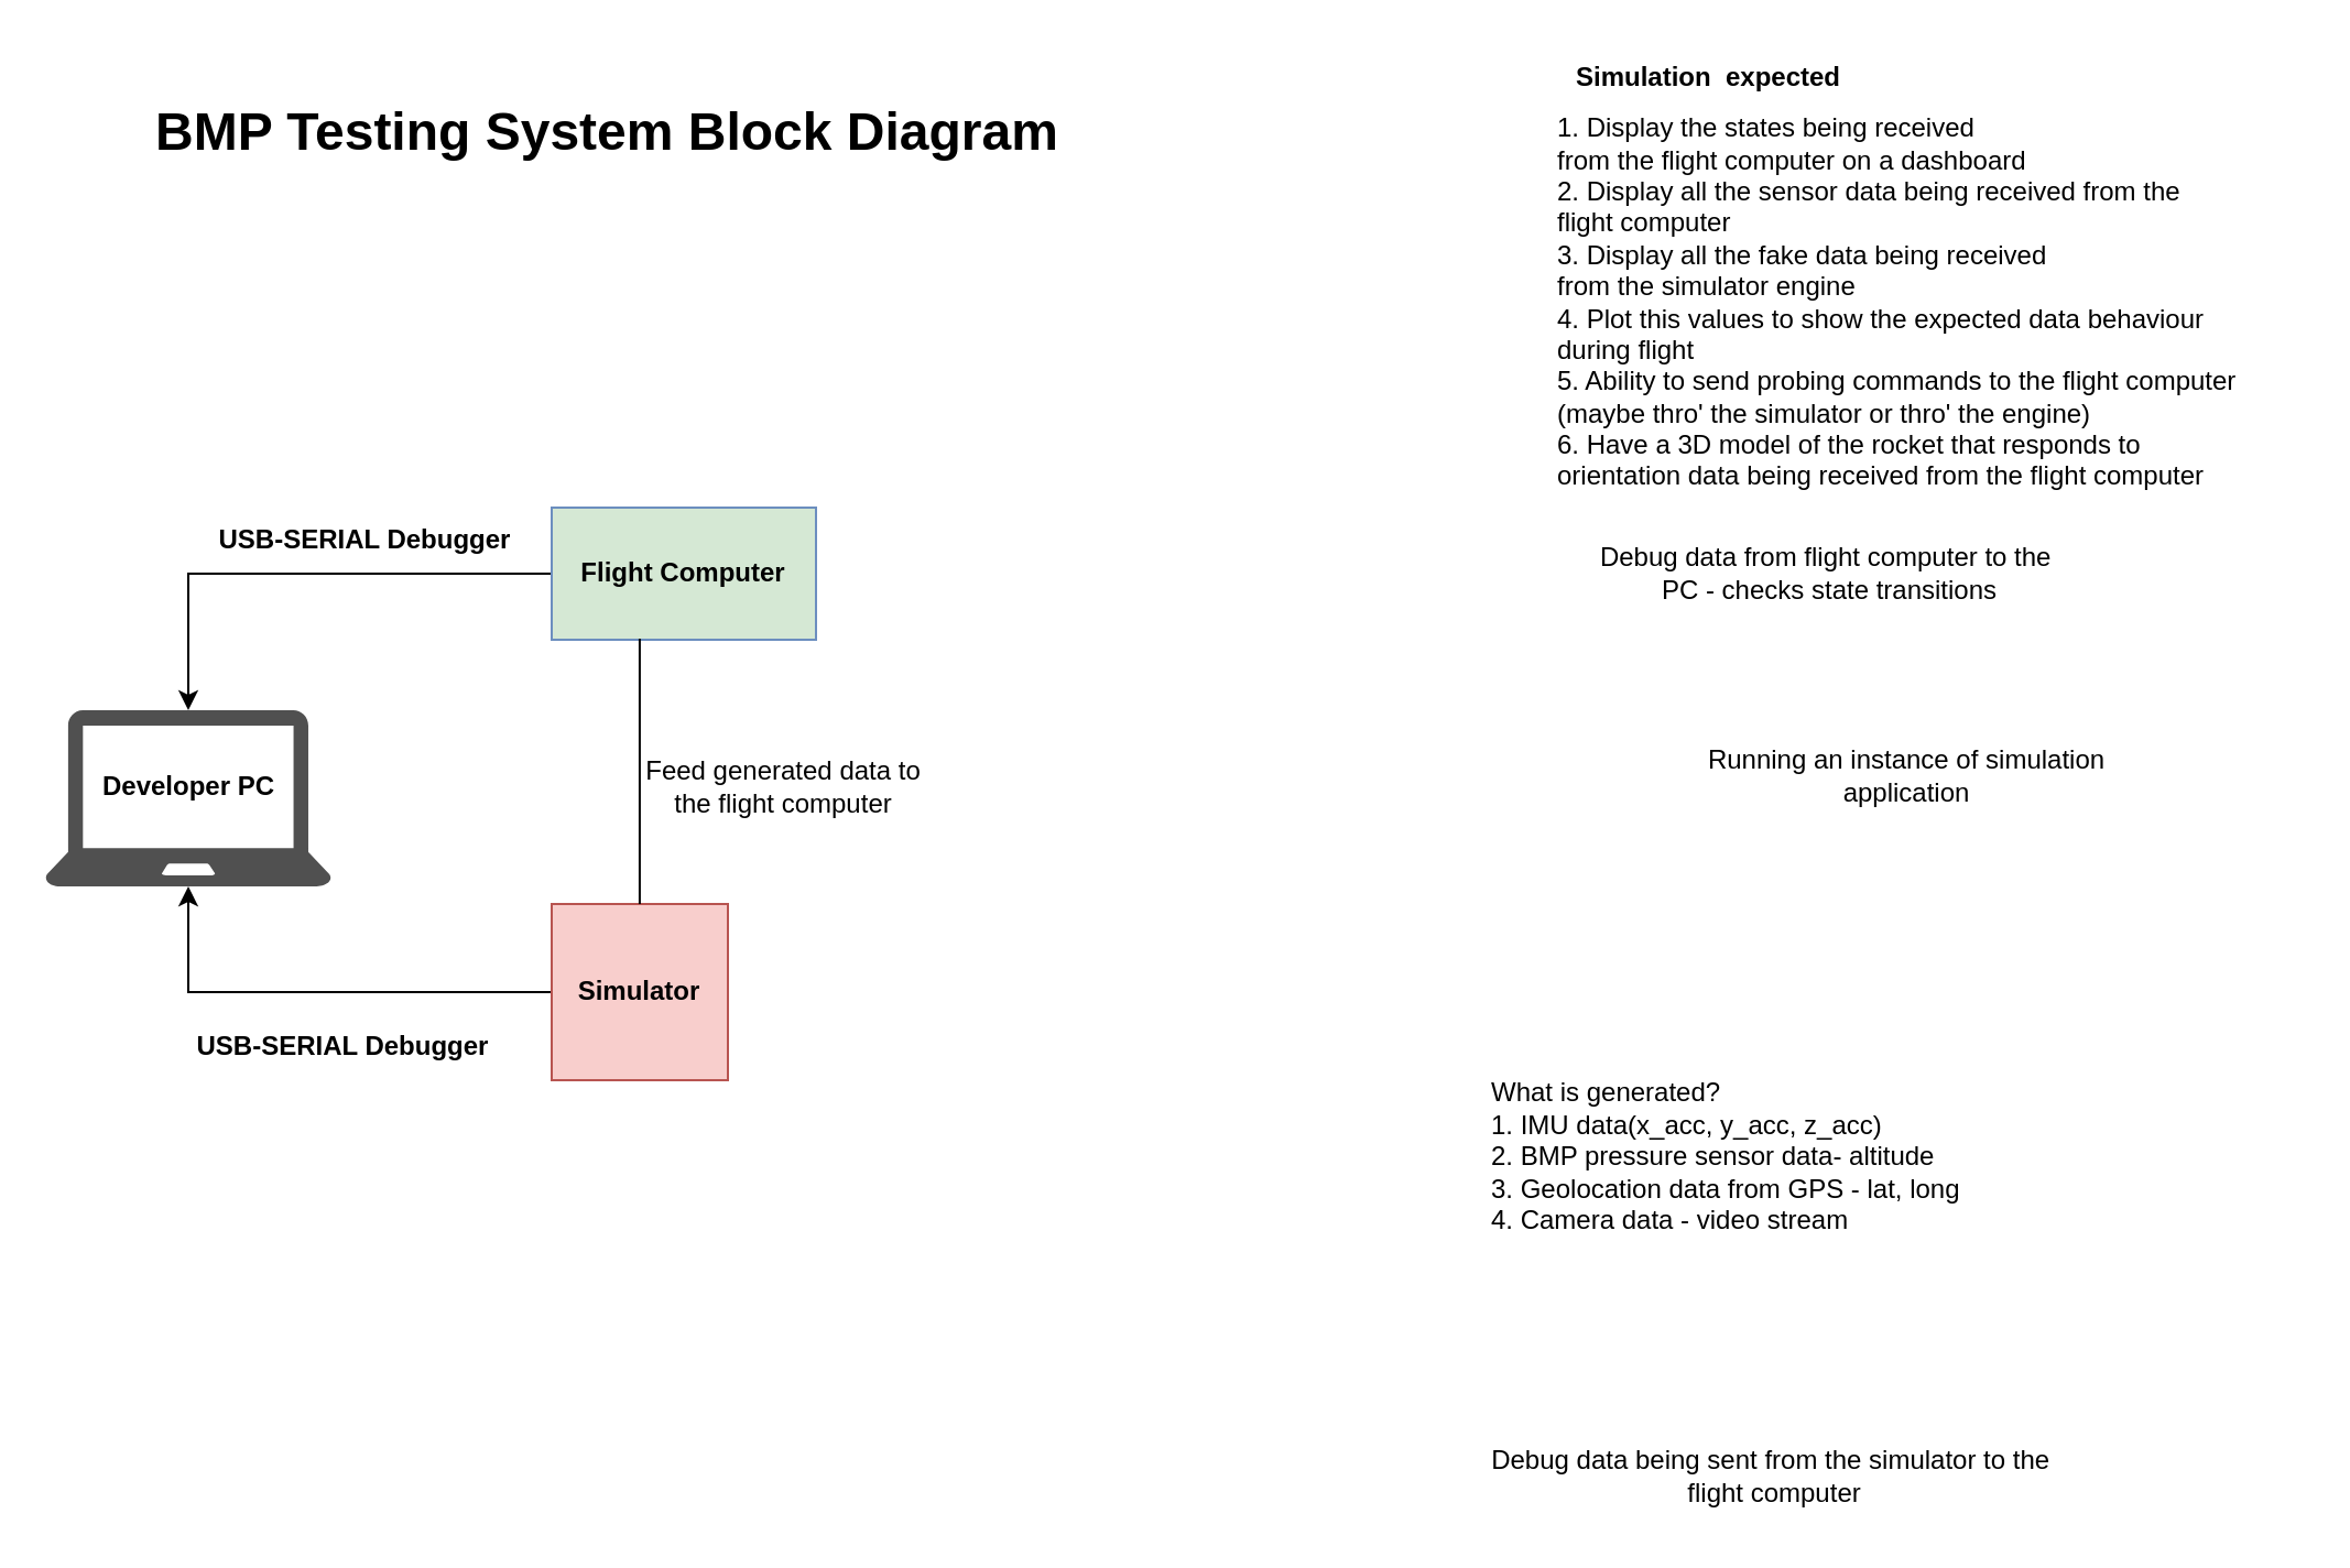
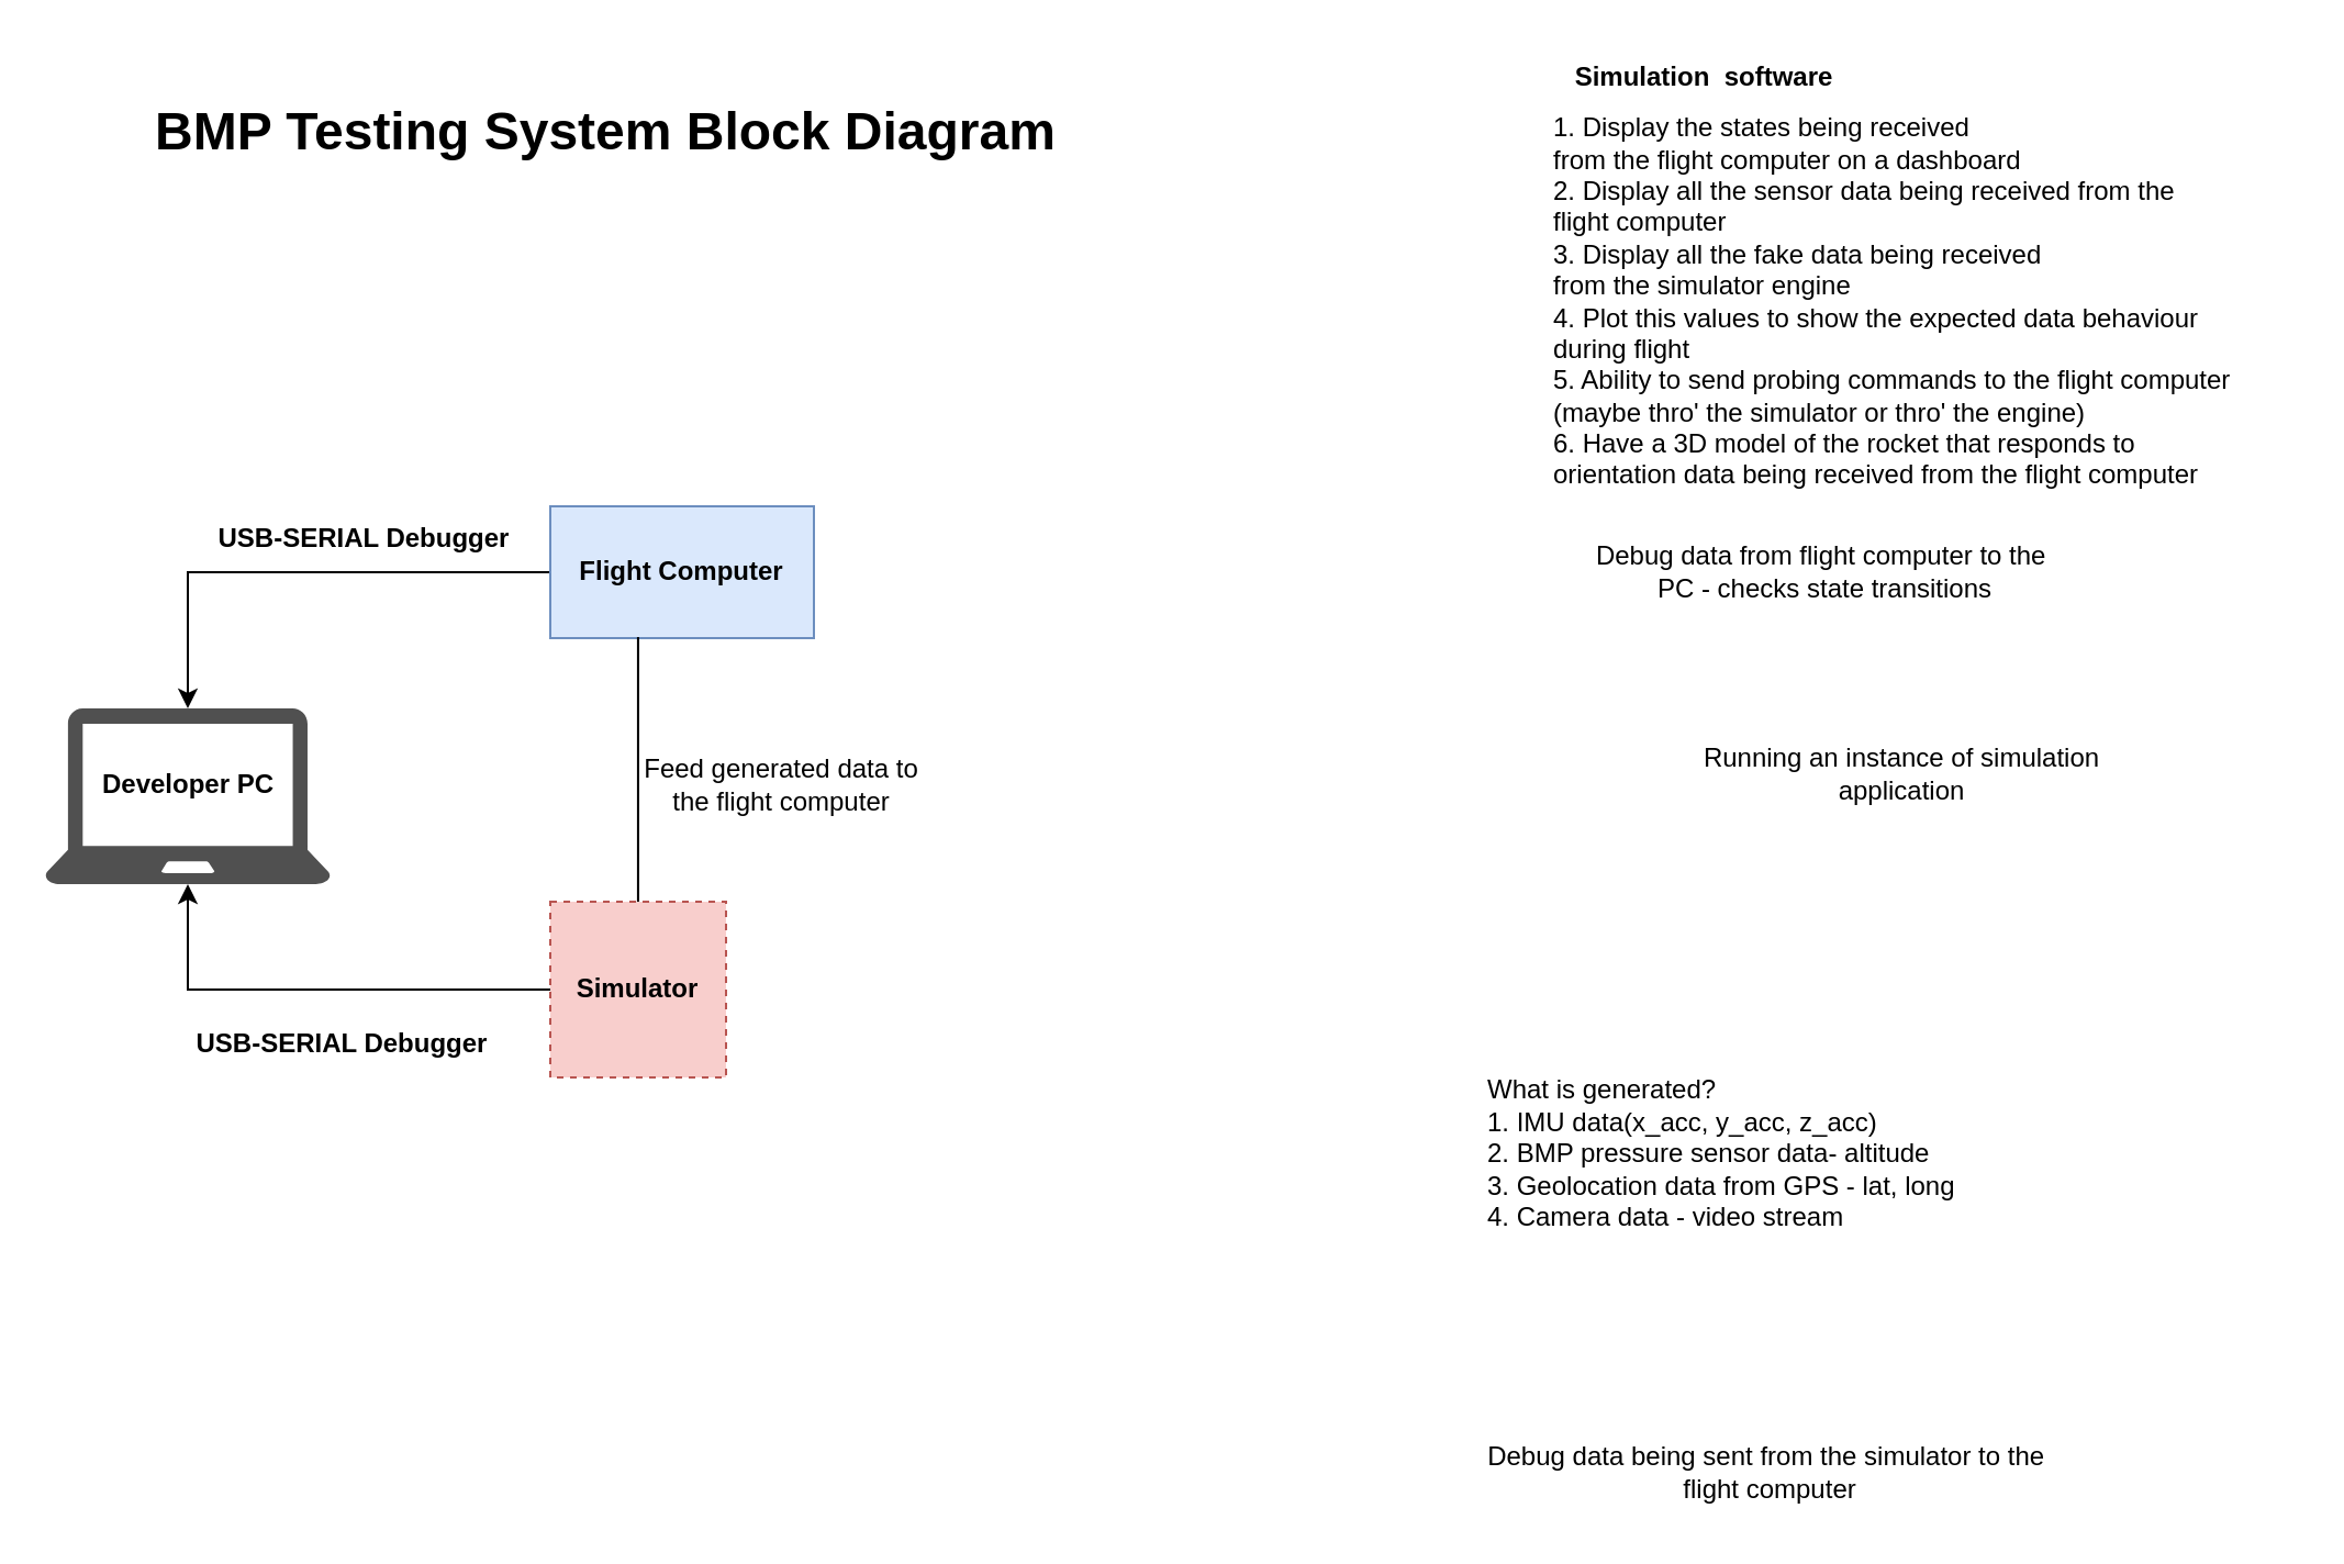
- <mxCell id="17" value="&lt;b&gt;Simulation&amp;nbsp; expected&lt;br&gt;&lt;/b&gt;" style="text;html=1;align=center;verticalAlign=middle;resizable=0;points=[];autosize=1;strokeColor=none;fillColor=none;" parent="16" vertex="1"><mxGeometry width="140" height="30" as="geometry" /></mxCell>
+ <mxCell id="17" value="&lt;b&gt;Simulation&amp;nbsp; software&lt;br&gt;&lt;/b&gt;" style="text;html=1;align=center;verticalAlign=middle;resizable=0;points=[];autosize=1;strokeColor=none;fillColor=none;" parent="16" vertex="1"><mxGeometry width="140" height="30" as="geometry" /></mxCell>
- <mxCell id="7" value="&lt;b&gt;Flight Computer&lt;/b&gt;" style="whiteSpace=wrap;html=1;fillColor=#d5e8d4;strokeColor=#6c8ebf;" parent="1" vertex="1"><mxGeometry x="250" y="230" width="120" height="60" as="geometry" /></mxCell>
+ <mxCell id="7" value="&lt;b&gt;Flight Computer&lt;/b&gt;" style="whiteSpace=wrap;html=1;fillColor=#dae8fc;strokeColor=#6c8ebf;" parent="1" vertex="1"><mxGeometry x="250" y="230" width="120" height="60" as="geometry" /></mxCell>
- <mxCell id="5" value="&lt;b&gt;Simulator&lt;/b&gt;" style="whiteSpace=wrap;html=1;aspect=fixed;fillColor=#f8cecc;strokeColor=#b85450;" parent="1" vertex="1"><mxGeometry x="250" y="410" width="80" height="80" as="geometry" /></mxCell>
+ <mxCell id="5" value="&lt;b&gt;Simulator&lt;/b&gt;" style="whiteSpace=wrap;html=1;aspect=fixed;fillColor=#f8cecc;strokeColor=#b85450;dashed=1;" parent="1" vertex="1"><mxGeometry x="250" y="410" width="80" height="80" as="geometry" /></mxCell>
